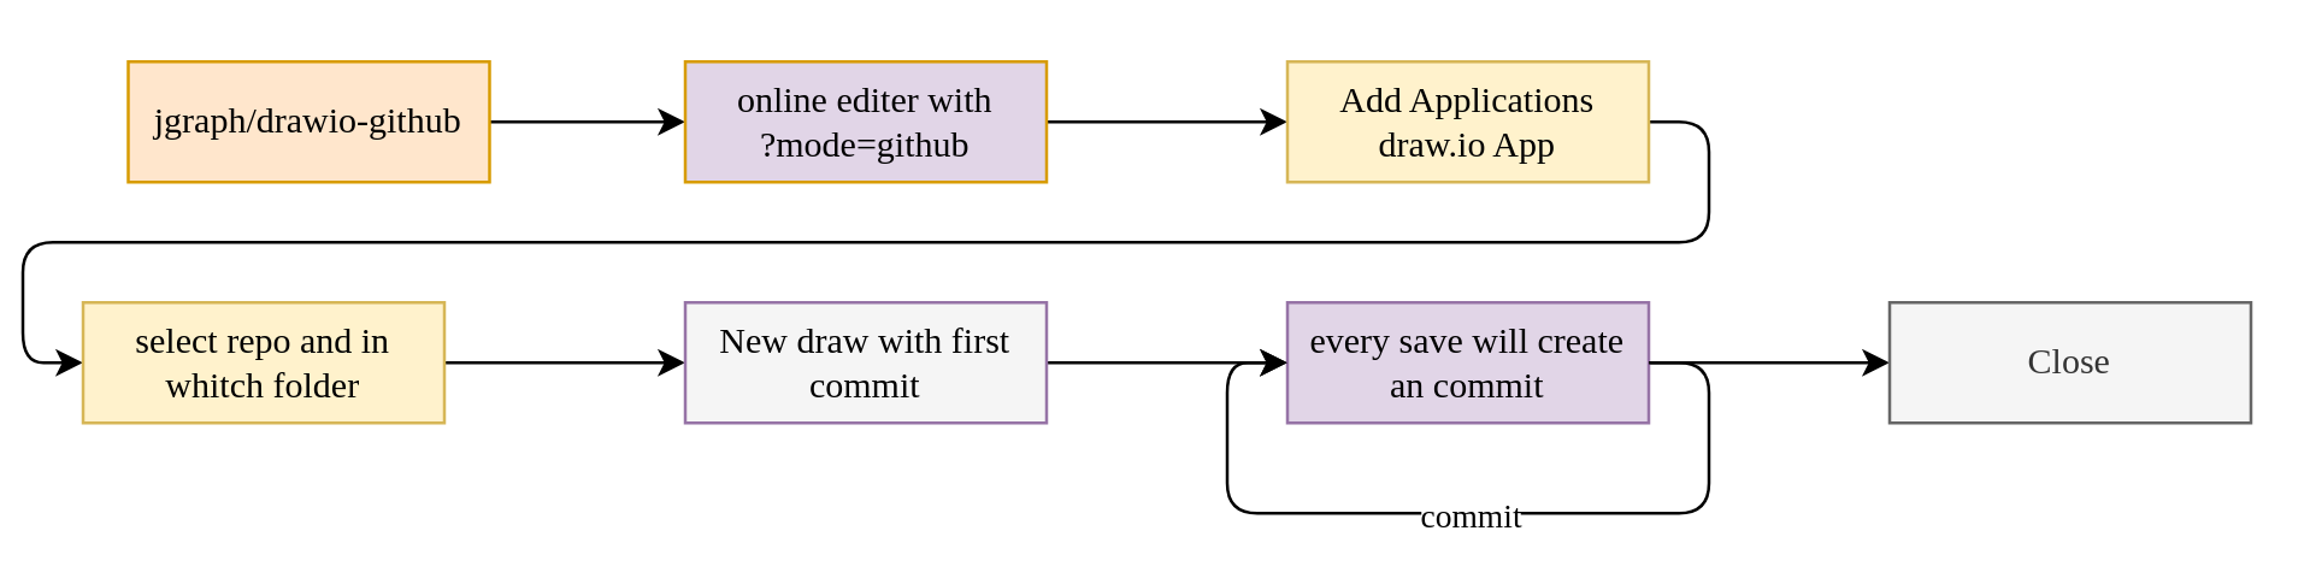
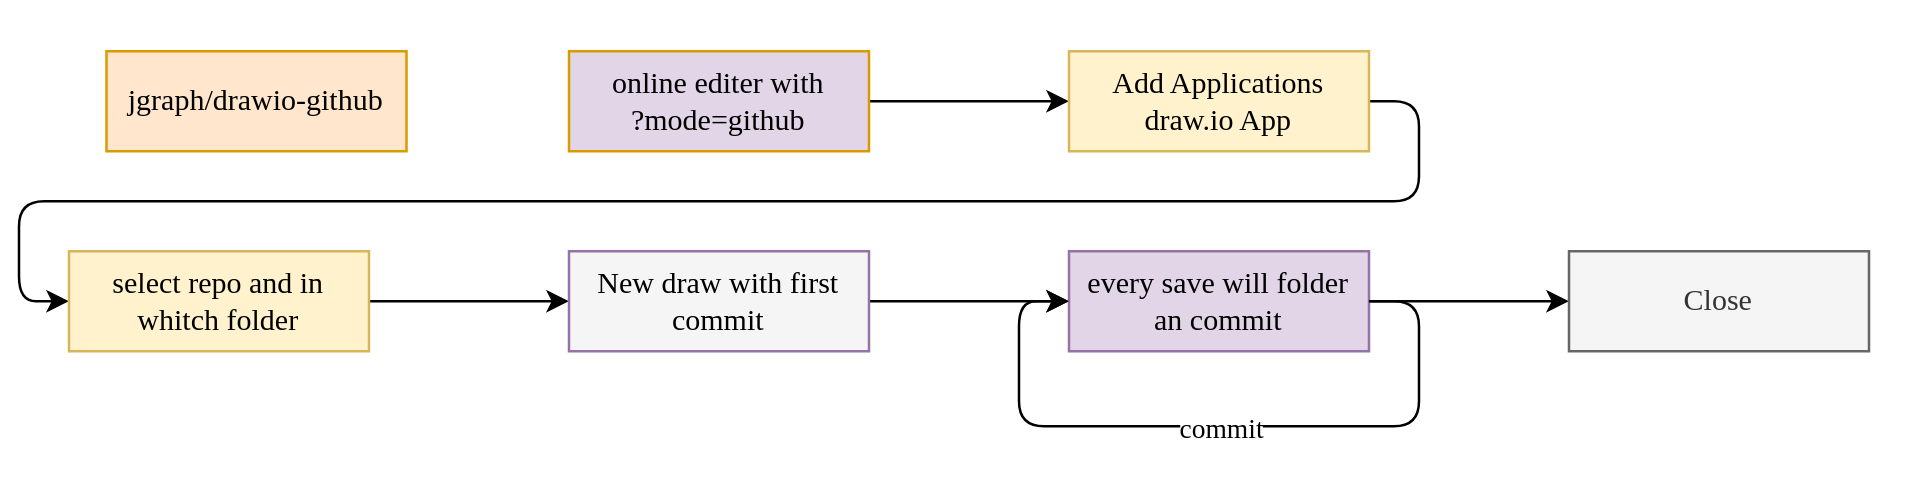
- <mxCell id="2" value="" style="edgeStyle=orthogonalEdgeStyle;orthogonalLoop=1;jettySize=auto;html=1;fontFamily=粉圓體;fontSource=https%3A%2F%2Fgithub.com%2Fjustfont%2Fopen-huninn-font%2Fraw%2Fmaster%2Ffont%2Fjf-openhuninn-1.1.ttf;rounded=1;" edge="1" parent="1" source="3" target="5"><mxGeometry relative="1" as="geometry" /></mxCell>
- <mxCell id="13" value="every save will create an commit" style="rounded=0;whiteSpace=wrap;html=1;fontFamily=粉圓體;fontSource=https%3A%2F%2Fgithub.com%2Fjustfont%2Fopen-huninn-font%2Fraw%2Fmaster%2Ffont%2Fjf-openhuninn-1.1.ttf;fillColor=#e1d5e7;strokeColor=#9673a6;" vertex="1" parent="1"><mxGeometry x="420" y="100" width="120" height="40" as="geometry" /></mxCell>
+ <mxCell id="13" value="every save will folder an commit" style="rounded=0;whiteSpace=wrap;html=1;fontFamily=粉圓體;fontSource=https%3A%2F%2Fgithub.com%2Fjustfont%2Fopen-huninn-font%2Fraw%2Fmaster%2Ffont%2Fjf-openhuninn-1.1.ttf;fillColor=#e1d5e7;strokeColor=#9673a6;" vertex="1" parent="1"><mxGeometry x="420" y="100" width="120" height="40" as="geometry" /></mxCell>
